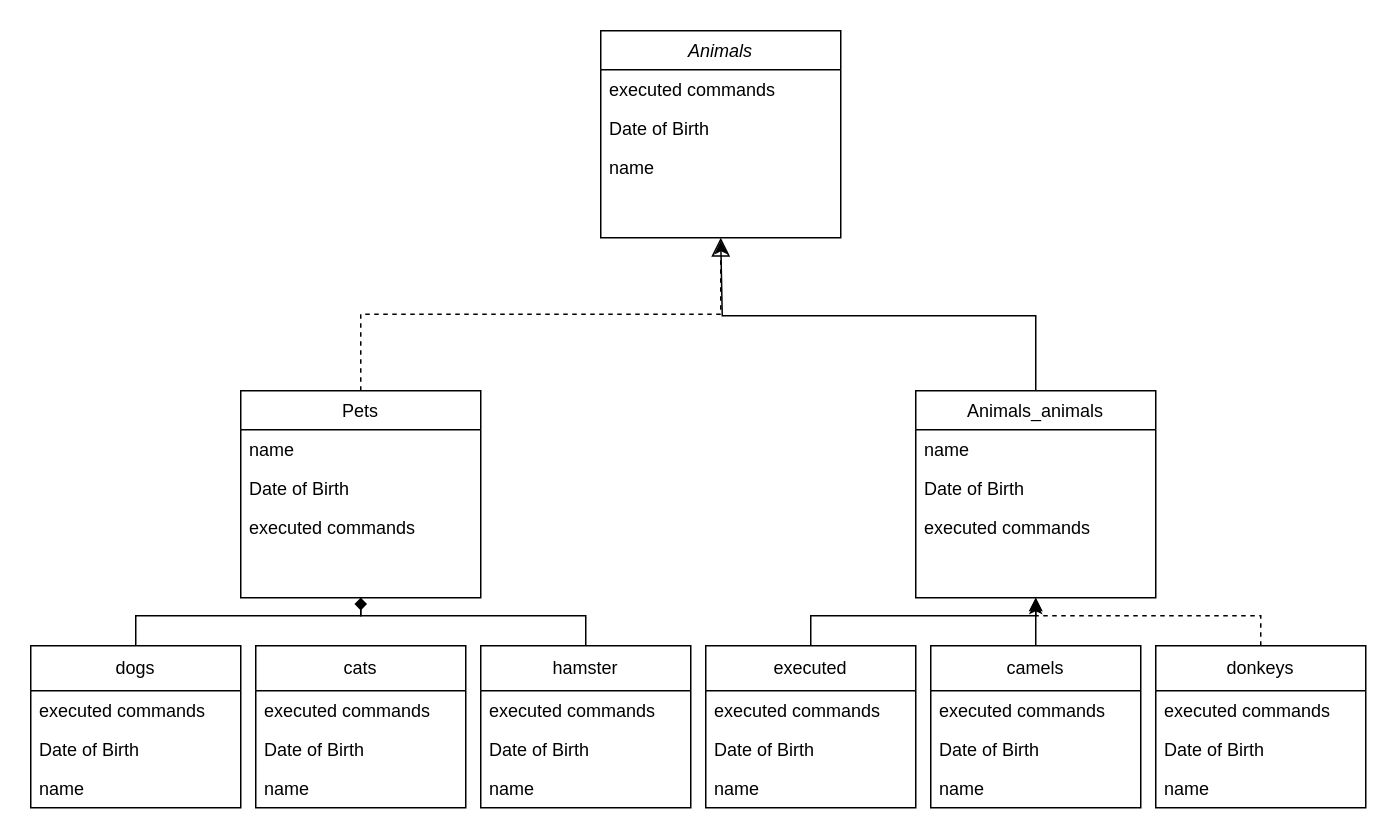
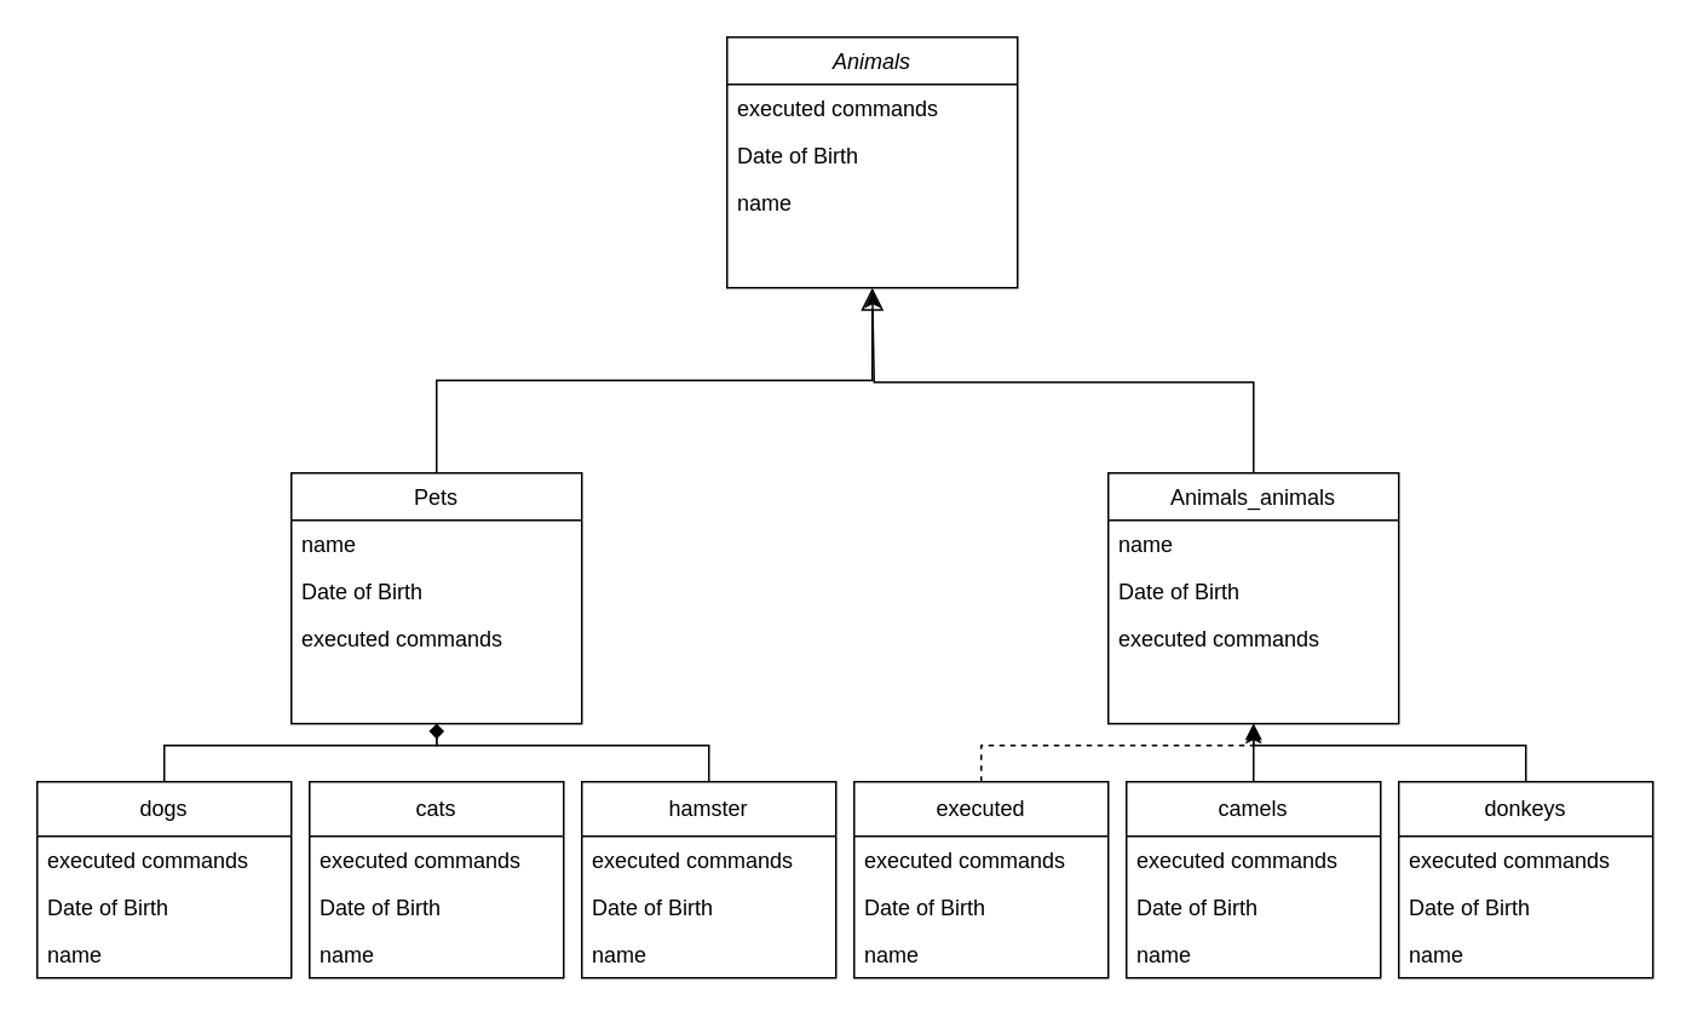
- <mxCell id="10" value="" style="endArrow=block;endSize=10;endFill=0;shadow=0;strokeWidth=1;rounded=0;curved=0;edgeStyle=elbowEdgeStyle;elbow=vertical;dashed=1;" parent="1" source="6" target="2" edge="1"><mxGeometry width="160" relative="1" as="geometry"><mxPoint x="380" y="103" as="sourcePoint" /><mxPoint x="380" y="103" as="targetPoint" /></mxGeometry></mxCell>
+ <mxCell id="10" value="" style="endArrow=block;endSize=10;endFill=0;shadow=0;strokeWidth=1;rounded=0;curved=0;edgeStyle=elbowEdgeStyle;elbow=vertical;" parent="1" source="6" target="2" edge="1"><mxGeometry width="160" relative="1" as="geometry"><mxPoint x="380" y="103" as="sourcePoint" /><mxPoint x="380" y="103" as="targetPoint" /></mxGeometry></mxCell>
- <mxCell id="35" style="edgeStyle=orthogonalEdgeStyle;rounded=0;orthogonalLoop=1;jettySize=auto;html=1;entryX=0.5;entryY=1;entryDx=0;entryDy=0;" edge="1" parent="1" source="36" target="12"><mxGeometry relative="1" as="geometry"><Array as="points"><mxPoint x="540" y="410" /><mxPoint x="690" y="410" /></Array></mxGeometry></mxCell>
+ <mxCell id="35" style="edgeStyle=orthogonalEdgeStyle;rounded=0;orthogonalLoop=1;jettySize=auto;html=1;entryX=0.5;entryY=1;entryDx=0;entryDy=0;dashed=1;" edge="1" parent="1" source="36" target="12"><mxGeometry relative="1" as="geometry"><Array as="points"><mxPoint x="540" y="410" /><mxPoint x="690" y="410" /></Array></mxGeometry></mxCell>
- <mxCell id="40" style="edgeStyle=orthogonalEdgeStyle;rounded=0;orthogonalLoop=1;jettySize=auto;html=1;entryX=0.5;entryY=1;entryDx=0;entryDy=0;dashed=1;" edge="1" parent="1" source="41" target="12"><mxGeometry relative="1" as="geometry"><Array as="points"><mxPoint x="840" y="410" /><mxPoint x="690" y="410" /></Array></mxGeometry></mxCell>
+ <mxCell id="40" style="edgeStyle=orthogonalEdgeStyle;rounded=0;orthogonalLoop=1;jettySize=auto;html=1;entryX=0.5;entryY=1;entryDx=0;entryDy=0;" edge="1" parent="1" source="41" target="12"><mxGeometry relative="1" as="geometry"><Array as="points"><mxPoint x="840" y="410" /><mxPoint x="690" y="410" /></Array></mxGeometry></mxCell>
